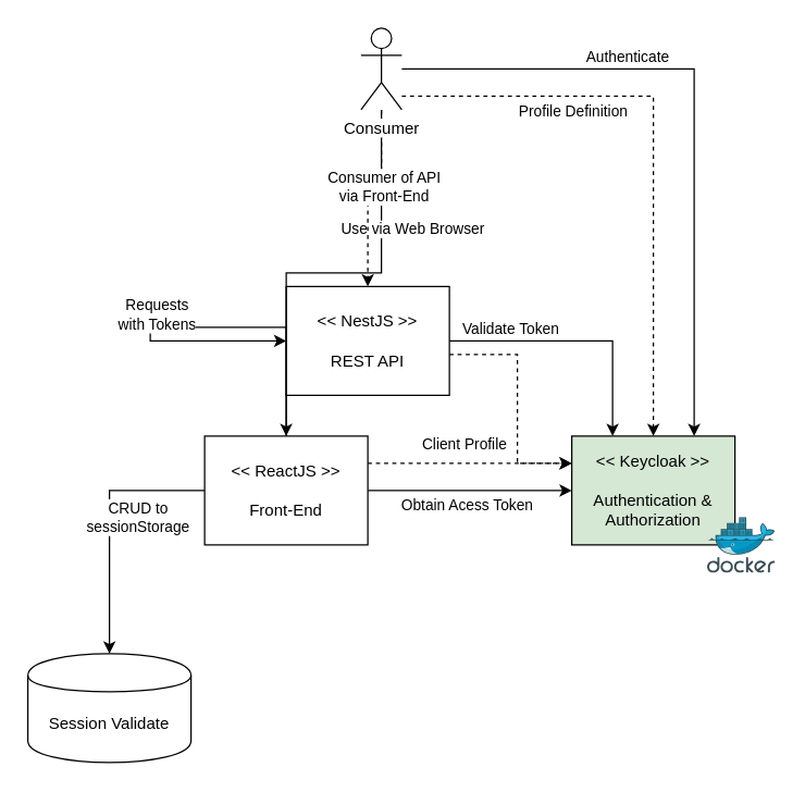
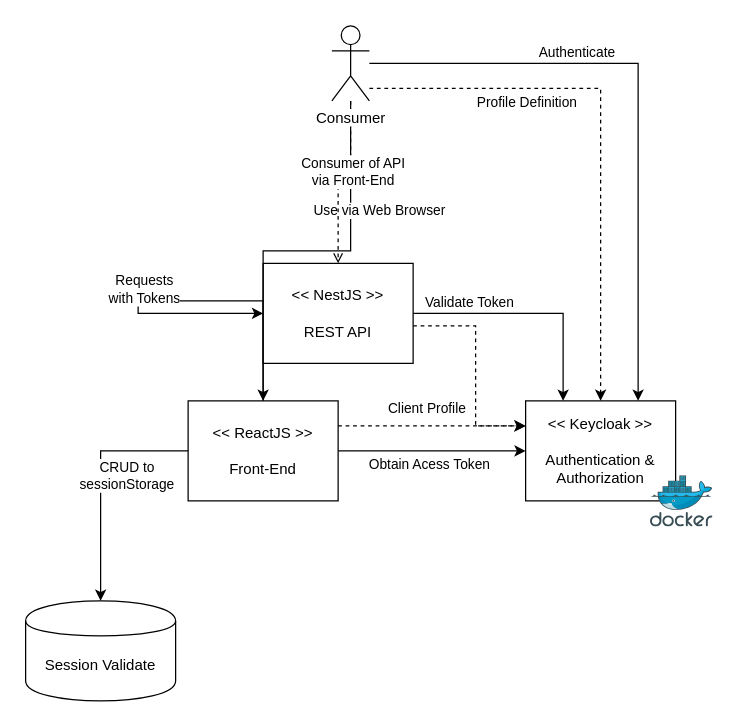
- <mxCell id="20" style="edgeStyle=orthogonalEdgeStyle;rounded=0;orthogonalLoop=1;jettySize=auto;html=1;entryX=0.5;entryY=0;entryDx=0;entryDy=0;dashed=1;" edge="1" parent="1" source="24" target="14"><mxGeometry relative="1" as="geometry" /></mxCell>
+ <mxCell id="20" style="edgeStyle=orthogonalEdgeStyle;rounded=0;orthogonalLoop=1;jettySize=auto;html=1;entryX=0.5;entryY=0;entryDx=0;entryDy=0;dashed=1;endArrow=open;" edge="1" parent="1" source="24" target="14"><mxGeometry relative="1" as="geometry" /></mxCell>
- <mxCell id="15" value="&amp;lt;&amp;lt; Keycloak &amp;gt;&amp;gt;&lt;br&gt;&lt;br&gt;Authentication &amp;amp;&lt;br&gt;Authorization" style="rounded=0;whiteSpace=wrap;html=1;fillColor=#d5e8d4;" vertex="1" parent="1"><mxGeometry x="420" y="320" width="120" height="80" as="geometry" /></mxCell>
+ <mxCell id="15" value="&amp;lt;&amp;lt; Keycloak &amp;gt;&amp;gt;&lt;br&gt;&lt;br&gt;Authentication &amp;amp;&lt;br&gt;Authorization" style="rounded=0;whiteSpace=wrap;html=1;" vertex="1" parent="1"><mxGeometry x="420" y="320" width="120" height="80" as="geometry" /></mxCell>
